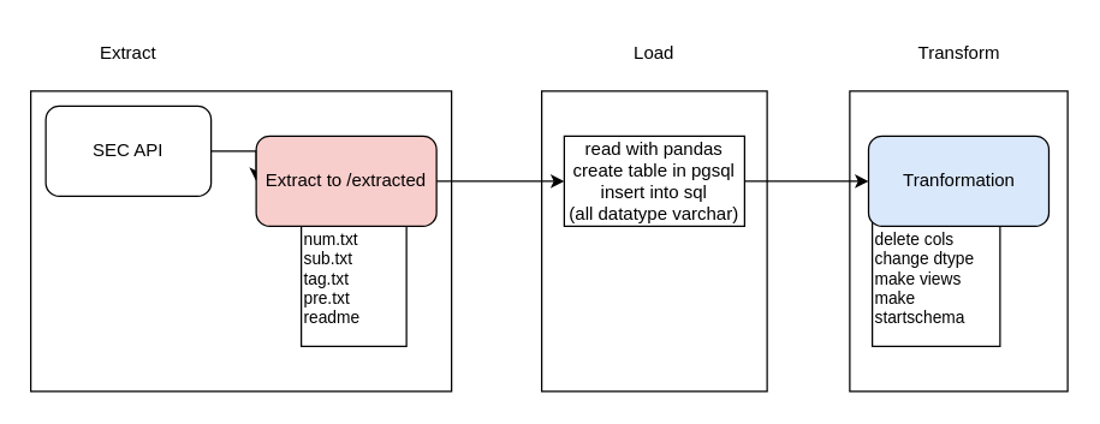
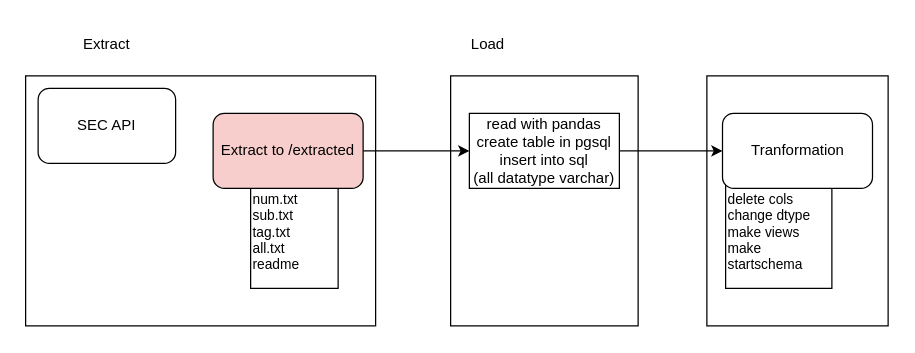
- <mxCell id="11" value="Load" style="text;html=1;strokeColor=none;fillColor=none;align=center;verticalAlign=middle;whiteSpace=wrap;rounded=0;" vertex="1" parent="1"><mxGeometry x="405" y="20" width="60" height="30" as="geometry" /></mxCell>
+ <mxCell id="11" value="Load" style="text;html=1;strokeColor=none;fillColor=none;align=center;verticalAlign=middle;whiteSpace=wrap;rounded=0;" vertex="1" parent="1"><mxGeometry x="360" y="20" width="60" height="30" as="geometry" /></mxCell>
- <mxCell id="12" value="Transform" style="text;html=1;strokeColor=none;fillColor=none;align=center;verticalAlign=middle;whiteSpace=wrap;rounded=0;" vertex="1" parent="1"><mxGeometry x="607.5" y="20" width="60" height="30" as="geometry" /></mxCell>
- <mxCell id="2" style="edgeStyle=orthogonalEdgeStyle;rounded=0;orthogonalLoop=1;jettySize=auto;html=1;exitX=1;exitY=0.5;exitDx=0;exitDy=0;entryX=0;entryY=0.5;entryDx=0;entryDy=0;" edge="1" parent="1" source="3" target="6"><mxGeometry relative="1" as="geometry" /></mxCell>
- <mxCell id="16" value="Tranformation" style="rounded=1;whiteSpace=wrap;html=1;fillColor=#dae8fc;" vertex="1" parent="1"><mxGeometry x="577.5" y="90" width="120" height="60" as="geometry" /></mxCell>
+ <mxCell id="16" value="Tranformation" style="rounded=1;whiteSpace=wrap;html=1;" vertex="1" parent="1"><mxGeometry x="577.5" y="90" width="120" height="60" as="geometry" /></mxCell>
- <mxCell id="4" value="&lt;div align=&quot;left&quot; style=&quot;font-size: 11px;&quot;&gt;&lt;font style=&quot;font-size: 11px;&quot;&gt;num.txt&lt;/font&gt;&lt;/div&gt;&lt;div align=&quot;left&quot; style=&quot;font-size: 11px;&quot;&gt;&lt;font style=&quot;font-size: 11px;&quot;&gt;sub.txt&lt;/font&gt;&lt;/div&gt;&lt;div align=&quot;left&quot; style=&quot;font-size: 11px;&quot;&gt;&lt;font style=&quot;font-size: 11px;&quot;&gt;tag.txt&lt;/font&gt;&lt;/div&gt;&lt;div align=&quot;left&quot; style=&quot;font-size: 11px;&quot;&gt;&lt;font style=&quot;font-size: 11px;&quot;&gt;pre.txt&lt;/font&gt;&lt;/div&gt;&lt;div align=&quot;left&quot; style=&quot;font-size: 11px;&quot;&gt;&lt;font style=&quot;font-size: 11px;&quot;&gt;readme&lt;font style=&quot;font-size: 11px;&quot;&gt;&lt;br&gt;&lt;/font&gt;&lt;/font&gt;&lt;/div&gt;" style="rounded=0;whiteSpace=wrap;html=1;align=left;" vertex="1" parent="1"><mxGeometry x="200" y="140" width="70" height="90" as="geometry" /></mxCell>
+ <mxCell id="4" value="&lt;div align=&quot;left&quot; style=&quot;font-size: 11px;&quot;&gt;&lt;font style=&quot;font-size: 11px;&quot;&gt;num.txt&lt;/font&gt;&lt;/div&gt;&lt;div align=&quot;left&quot; style=&quot;font-size: 11px;&quot;&gt;&lt;font style=&quot;font-size: 11px;&quot;&gt;sub.txt&lt;/font&gt;&lt;/div&gt;&lt;div align=&quot;left&quot; style=&quot;font-size: 11px;&quot;&gt;&lt;font style=&quot;font-size: 11px;&quot;&gt;tag.txt&lt;/font&gt;&lt;/div&gt;&lt;div align=&quot;left&quot; style=&quot;font-size: 11px;&quot;&gt;&lt;font style=&quot;font-size: 11px;&quot;&gt;all.txt&lt;/font&gt;&lt;/div&gt;&lt;div align=&quot;left&quot; style=&quot;font-size: 11px;&quot;&gt;&lt;font style=&quot;font-size: 11px;&quot;&gt;readme&lt;font style=&quot;font-size: 11px;&quot;&gt;&lt;br&gt;&lt;/font&gt;&lt;/font&gt;&lt;/div&gt;" style="rounded=0;whiteSpace=wrap;html=1;align=left;" vertex="1" parent="1"><mxGeometry x="200" y="140" width="70" height="90" as="geometry" /></mxCell>
